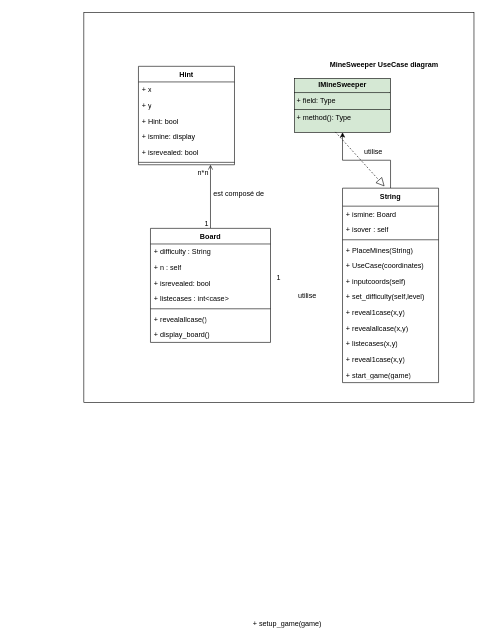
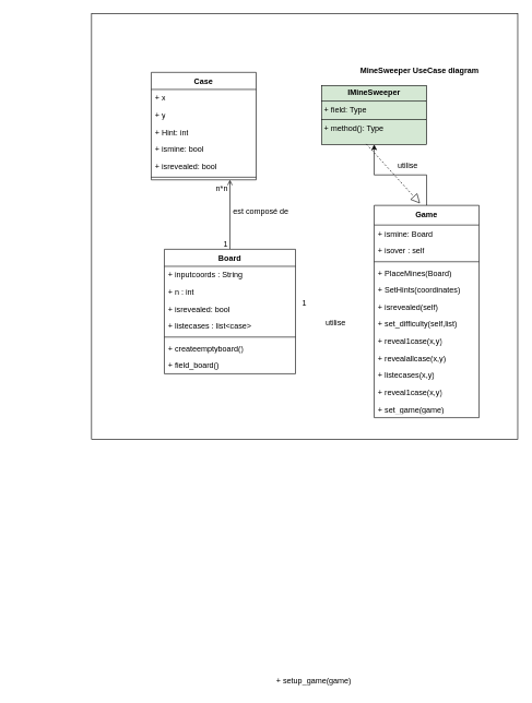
- <mxCell id="3" value="Hint" style="swimlane;fontStyle=1;align=center;verticalAlign=top;childLayout=stackLayout;horizontal=1;startSize=26;horizontalStack=0;resizeParent=1;resizeParentMax=0;resizeLast=0;collapsible=1;marginBottom=0;whiteSpace=wrap;html=1;" parent="1" vertex="1"><mxGeometry x="230" y="110" width="160" height="164" as="geometry" /></mxCell>
+ <mxCell id="3" value="Case" style="swimlane;fontStyle=1;align=center;verticalAlign=top;childLayout=stackLayout;horizontal=1;startSize=26;horizontalStack=0;resizeParent=1;resizeParentMax=0;resizeLast=0;collapsible=1;marginBottom=0;whiteSpace=wrap;html=1;" parent="1" vertex="1"><mxGeometry x="230" y="110" width="160" height="164" as="geometry" /></mxCell>
- <mxCell id="6" value="+ Hint: bool" style="text;strokeColor=none;fillColor=none;align=left;verticalAlign=top;spacingLeft=4;spacingRight=4;overflow=hidden;rotatable=0;points=[[0,0.5],[1,0.5]];portConstraint=eastwest;whiteSpace=wrap;html=1;" parent="3" vertex="1"><mxGeometry y="78" width="160" height="26" as="geometry" /></mxCell>
+ <mxCell id="6" value="+ Hint: int" style="text;strokeColor=none;fillColor=none;align=left;verticalAlign=top;spacingLeft=4;spacingRight=4;overflow=hidden;rotatable=0;points=[[0,0.5],[1,0.5]];portConstraint=eastwest;whiteSpace=wrap;html=1;" parent="3" vertex="1"><mxGeometry y="78" width="160" height="26" as="geometry" /></mxCell>
- <mxCell id="7" value="+ ismine: display" style="text;strokeColor=none;fillColor=none;align=left;verticalAlign=top;spacingLeft=4;spacingRight=4;overflow=hidden;rotatable=0;points=[[0,0.5],[1,0.5]];portConstraint=eastwest;whiteSpace=wrap;html=1;" parent="3" vertex="1"><mxGeometry y="104" width="160" height="26" as="geometry" /></mxCell>
+ <mxCell id="7" value="+ ismine: bool" style="text;strokeColor=none;fillColor=none;align=left;verticalAlign=top;spacingLeft=4;spacingRight=4;overflow=hidden;rotatable=0;points=[[0,0.5],[1,0.5]];portConstraint=eastwest;whiteSpace=wrap;html=1;" parent="3" vertex="1"><mxGeometry y="104" width="160" height="26" as="geometry" /></mxCell>
- <mxCell id="11" value="String" style="swimlane;fontStyle=1;align=center;verticalAlign=top;childLayout=stackLayout;horizontal=1;startSize=30;horizontalStack=0;resizeParent=1;resizeParentMax=0;resizeLast=0;collapsible=1;marginBottom=0;whiteSpace=wrap;html=1;" parent="1" vertex="1"><mxGeometry x="570" y="313" width="160" height="324" as="geometry" /></mxCell>
+ <mxCell id="11" value="Game" style="swimlane;fontStyle=1;align=center;verticalAlign=top;childLayout=stackLayout;horizontal=1;startSize=30;horizontalStack=0;resizeParent=1;resizeParentMax=0;resizeLast=0;collapsible=1;marginBottom=0;whiteSpace=wrap;html=1;" parent="1" vertex="1"><mxGeometry x="570" y="313" width="160" height="324" as="geometry" /></mxCell>
- <mxCell id="15" value="+ PlaceMines(String)" style="text;strokeColor=none;fillColor=none;align=left;verticalAlign=top;spacingLeft=4;spacingRight=4;overflow=hidden;rotatable=0;points=[[0,0.5],[1,0.5]];portConstraint=eastwest;whiteSpace=wrap;html=1;" parent="11" vertex="1"><mxGeometry y="90" width="160" height="26" as="geometry" /></mxCell>
+ <mxCell id="15" value="+ PlaceMines(Board)" style="text;strokeColor=none;fillColor=none;align=left;verticalAlign=top;spacingLeft=4;spacingRight=4;overflow=hidden;rotatable=0;points=[[0,0.5],[1,0.5]];portConstraint=eastwest;whiteSpace=wrap;html=1;" parent="11" vertex="1"><mxGeometry y="90" width="160" height="26" as="geometry" /></mxCell>
- <mxCell id="27" value="+ difficulty : String&amp;nbsp;" style="text;strokeColor=none;fillColor=none;align=left;verticalAlign=top;spacingLeft=4;spacingRight=4;overflow=hidden;rotatable=0;points=[[0,0.5],[1,0.5]];portConstraint=eastwest;whiteSpace=wrap;html=1;" parent="26" vertex="1"><mxGeometry y="26" width="200" height="26" as="geometry" /></mxCell>
+ <mxCell id="27" value="+ inputcoords : String&amp;nbsp;" style="text;strokeColor=none;fillColor=none;align=left;verticalAlign=top;spacingLeft=4;spacingRight=4;overflow=hidden;rotatable=0;points=[[0,0.5],[1,0.5]];portConstraint=eastwest;whiteSpace=wrap;html=1;" parent="26" vertex="1"><mxGeometry y="26" width="200" height="26" as="geometry" /></mxCell>
- <mxCell id="16" value="+ UseCase(coordinates)" style="text;strokeColor=none;fillColor=none;align=left;verticalAlign=top;spacingLeft=4;spacingRight=4;overflow=hidden;rotatable=0;points=[[0,0.5],[1,0.5]];portConstraint=eastwest;whiteSpace=wrap;html=1;" parent="11" vertex="1"><mxGeometry y="116" width="160" height="26" as="geometry" /></mxCell>
+ <mxCell id="16" value="+ SetHints(coordinates)" style="text;strokeColor=none;fillColor=none;align=left;verticalAlign=top;spacingLeft=4;spacingRight=4;overflow=hidden;rotatable=0;points=[[0,0.5],[1,0.5]];portConstraint=eastwest;whiteSpace=wrap;html=1;" parent="11" vertex="1"><mxGeometry y="116" width="160" height="26" as="geometry" /></mxCell>
- <mxCell id="28" value="+ n : self" style="text;strokeColor=none;fillColor=none;align=left;verticalAlign=top;spacingLeft=4;spacingRight=4;overflow=hidden;rotatable=0;points=[[0,0.5],[1,0.5]];portConstraint=eastwest;whiteSpace=wrap;html=1;" parent="26" vertex="1"><mxGeometry y="52" width="200" height="26" as="geometry" /></mxCell>
+ <mxCell id="28" value="+ n : int" style="text;strokeColor=none;fillColor=none;align=left;verticalAlign=top;spacingLeft=4;spacingRight=4;overflow=hidden;rotatable=0;points=[[0,0.5],[1,0.5]];portConstraint=eastwest;whiteSpace=wrap;html=1;" parent="26" vertex="1"><mxGeometry y="52" width="200" height="26" as="geometry" /></mxCell>
- <mxCell id="17" value="+ inputcoords(self)" style="text;strokeColor=none;fillColor=none;align=left;verticalAlign=top;spacingLeft=4;spacingRight=4;overflow=hidden;rotatable=0;points=[[0,0.5],[1,0.5]];portConstraint=eastwest;whiteSpace=wrap;html=1;" parent="11" vertex="1"><mxGeometry y="142" width="160" height="26" as="geometry" /></mxCell>
+ <mxCell id="17" value="+ isrevealed(self)" style="text;strokeColor=none;fillColor=none;align=left;verticalAlign=top;spacingLeft=4;spacingRight=4;overflow=hidden;rotatable=0;points=[[0,0.5],[1,0.5]];portConstraint=eastwest;whiteSpace=wrap;html=1;" parent="11" vertex="1"><mxGeometry y="142" width="160" height="26" as="geometry" /></mxCell>
- <mxCell id="30" value="+ listecases : int&amp;lt;case&amp;gt;" style="text;strokeColor=none;fillColor=none;align=left;verticalAlign=top;spacingLeft=4;spacingRight=4;overflow=hidden;rotatable=0;points=[[0,0.5],[1,0.5]];portConstraint=eastwest;whiteSpace=wrap;html=1;" parent="26" vertex="1"><mxGeometry y="104" width="200" height="26" as="geometry" /></mxCell>
+ <mxCell id="30" value="+ listecases : list&amp;lt;case&amp;gt;" style="text;strokeColor=none;fillColor=none;align=left;verticalAlign=top;spacingLeft=4;spacingRight=4;overflow=hidden;rotatable=0;points=[[0,0.5],[1,0.5]];portConstraint=eastwest;whiteSpace=wrap;html=1;" parent="26" vertex="1"><mxGeometry y="104" width="200" height="26" as="geometry" /></mxCell>
- <mxCell id="18" value="+ set_difficulty(self,level)" style="text;strokeColor=none;fillColor=none;align=left;verticalAlign=top;spacingLeft=4;spacingRight=4;overflow=hidden;rotatable=0;points=[[0,0.5],[1,0.5]];portConstraint=eastwest;whiteSpace=wrap;html=1;" parent="11" vertex="1"><mxGeometry y="168" width="160" height="26" as="geometry" /></mxCell>
+ <mxCell id="18" value="+ set_difficulty(self,list)" style="text;strokeColor=none;fillColor=none;align=left;verticalAlign=top;spacingLeft=4;spacingRight=4;overflow=hidden;rotatable=0;points=[[0,0.5],[1,0.5]];portConstraint=eastwest;whiteSpace=wrap;html=1;" parent="11" vertex="1"><mxGeometry y="168" width="160" height="26" as="geometry" /></mxCell>
- <mxCell id="32" value="+&amp;nbsp;revealallcase() " style="text;strokeColor=none;fillColor=none;align=left;verticalAlign=top;spacingLeft=4;spacingRight=4;overflow=hidden;rotatable=0;points=[[0,0.5],[1,0.5]];portConstraint=eastwest;whiteSpace=wrap;html=1;" parent="26" vertex="1"><mxGeometry y="138" width="200" height="26" as="geometry" /></mxCell>
+ <mxCell id="32" value="+&amp;nbsp;createemptyboard() " style="text;strokeColor=none;fillColor=none;align=left;verticalAlign=top;spacingLeft=4;spacingRight=4;overflow=hidden;rotatable=0;points=[[0,0.5],[1,0.5]];portConstraint=eastwest;whiteSpace=wrap;html=1;" parent="26" vertex="1"><mxGeometry y="138" width="200" height="26" as="geometry" /></mxCell>
- <mxCell id="33" value="+ display_board() " style="text;strokeColor=none;fillColor=none;align=left;verticalAlign=top;spacingLeft=4;spacingRight=4;overflow=hidden;rotatable=0;points=[[0,0.5],[1,0.5]];portConstraint=eastwest;whiteSpace=wrap;html=1;" parent="26" vertex="1"><mxGeometry y="164" width="200" height="26" as="geometry" /></mxCell>
+ <mxCell id="33" value="+ field_board() " style="text;strokeColor=none;fillColor=none;align=left;verticalAlign=top;spacingLeft=4;spacingRight=4;overflow=hidden;rotatable=0;points=[[0,0.5],[1,0.5]];portConstraint=eastwest;whiteSpace=wrap;html=1;" parent="26" vertex="1"><mxGeometry y="164" width="200" height="26" as="geometry" /></mxCell>
- <mxCell id="23" value="+ start_game(game)" style="text;strokeColor=none;fillColor=none;align=left;verticalAlign=top;spacingLeft=4;spacingRight=4;overflow=hidden;rotatable=0;points=[[0,0.5],[1,0.5]];portConstraint=eastwest;whiteSpace=wrap;html=1;" vertex="1" parent="11"><mxGeometry y="298" width="160" height="26" as="geometry" /></mxCell>
+ <mxCell id="23" value="+ set_game(game)" style="text;strokeColor=none;fillColor=none;align=left;verticalAlign=top;spacingLeft=4;spacingRight=4;overflow=hidden;rotatable=0;points=[[0,0.5],[1,0.5]];portConstraint=eastwest;whiteSpace=wrap;html=1;" vertex="1" parent="11"><mxGeometry y="298" width="160" height="26" as="geometry" /></mxCell>
